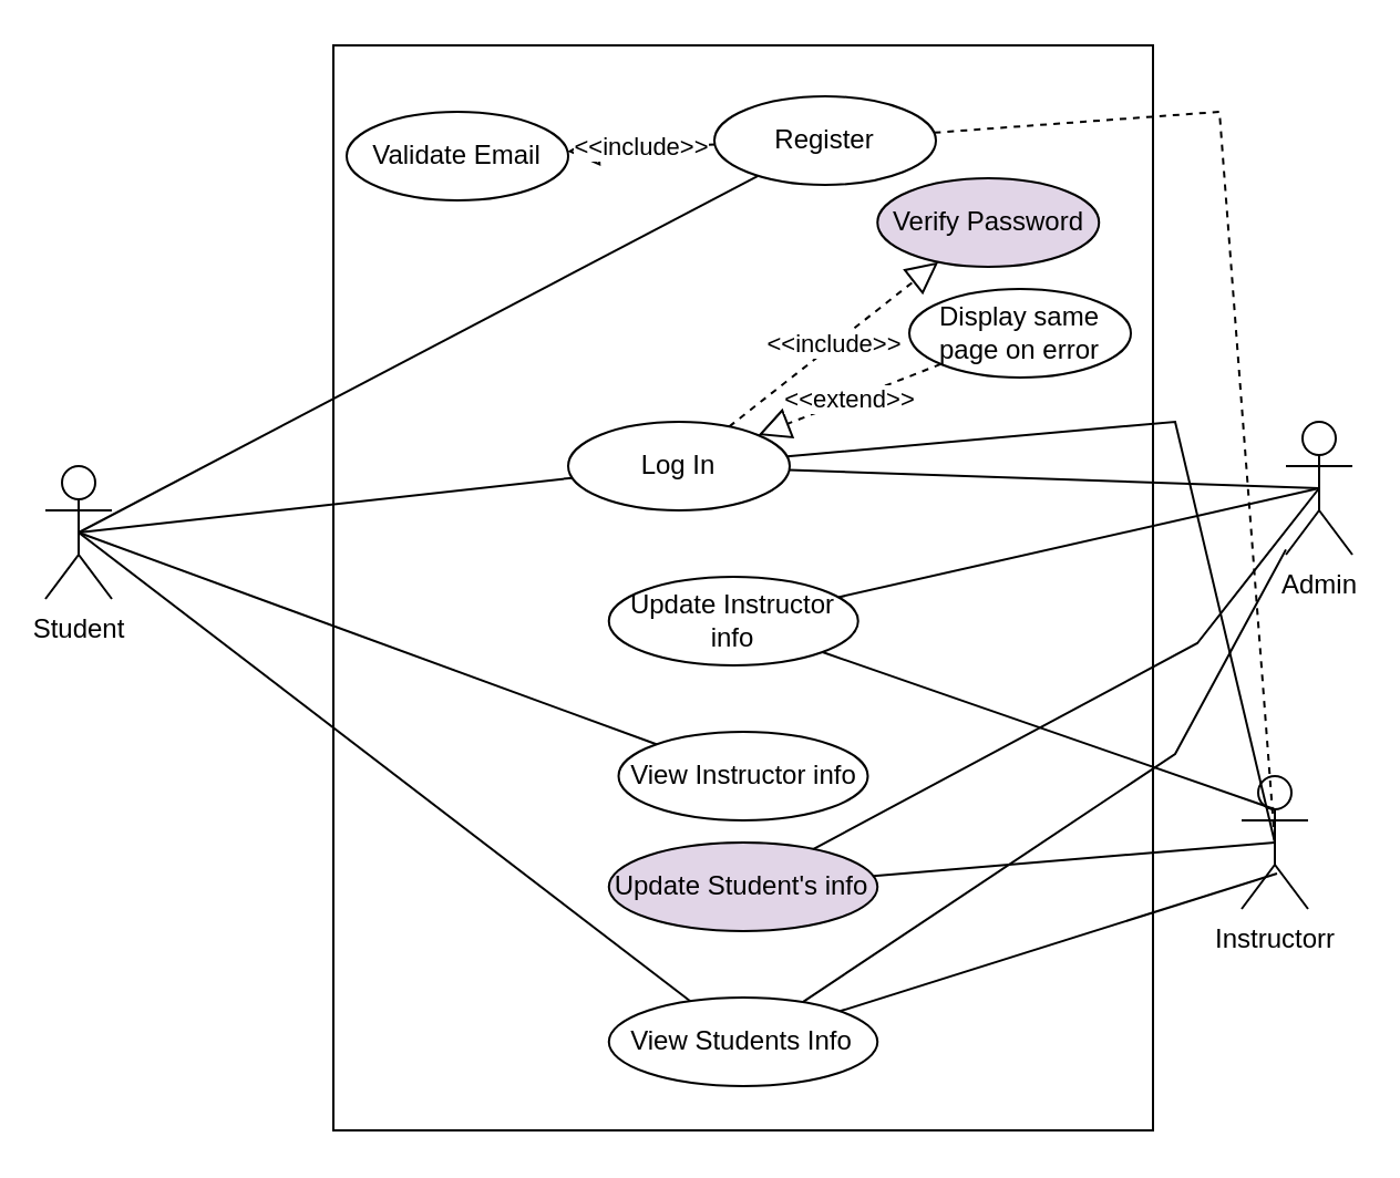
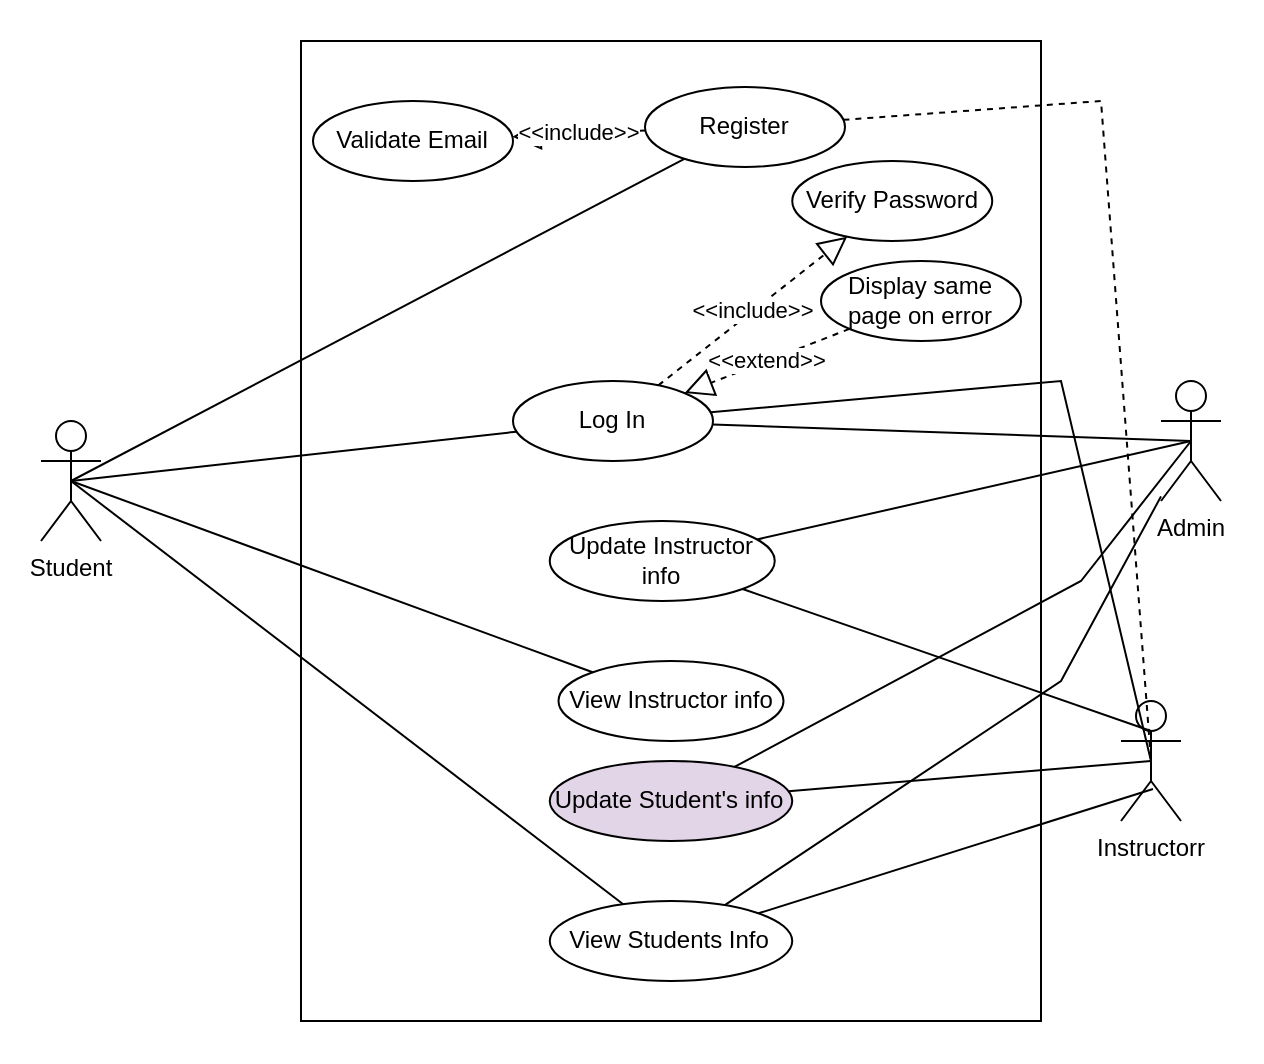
- <mxCell id="9" value="Verify Password" style="ellipse;whiteSpace=wrap;html=1;fillColor=#e1d5e7;" parent="1" vertex="1"><mxGeometry x="395.63" y="80" width="100" height="40" as="geometry" /></mxCell>
+ <mxCell id="9" value="Verify Password" style="ellipse;whiteSpace=wrap;html=1;" parent="1" vertex="1"><mxGeometry x="395.63" y="80" width="100" height="40" as="geometry" /></mxCell>
